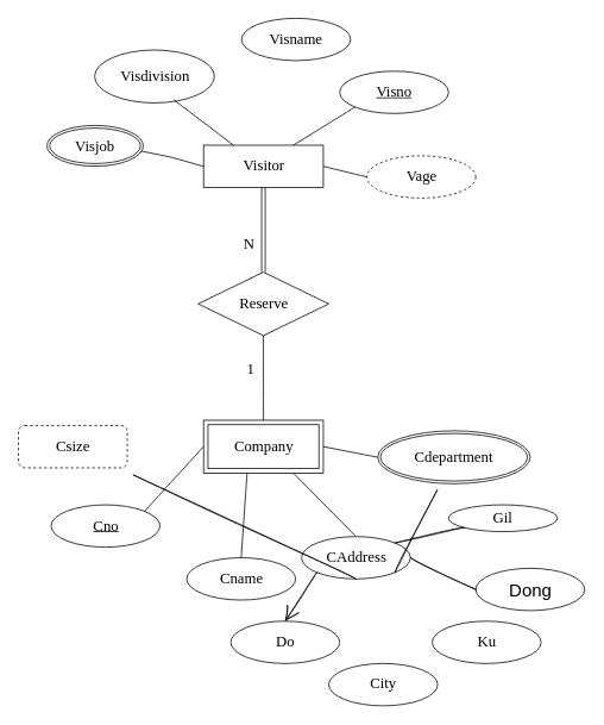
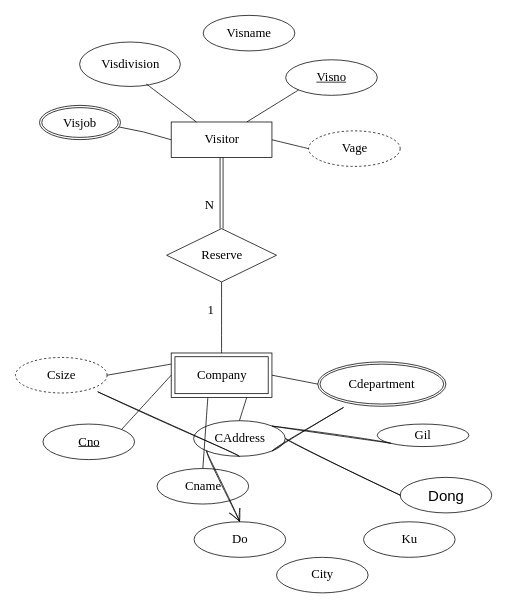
+ <mxCell id="36" value="" style="endArrow=none;html=1;rounded=0;sketch=0;hachureGap=4;fontFamily=Verdana;fontSize=17;startSize=14;endSize=14;sourcePerimeterSpacing=8;targetPerimeterSpacing=8;curved=1;exitX=0;exitY=0.25;exitDx=0;exitDy=0;entryX=1;entryY=0.5;entryDx=0;entryDy=0;" edge="1" parent="2" source="3" target="32"><mxGeometry relative="1" as="geometry"><mxPoint x="402.547" y="123.368" as="sourcePoint" /><mxPoint x="332.764" y="165.846" as="targetPoint" /></mxGeometry></mxCell>
- <mxCell id="32" value="Csize" style="html=1;align=center;dashed=1;sketch=0;hachureGap=4;pointerEvents=0;fontFamily=Verdana;fontSize=17;rounded=1;" vertex="1" parent="2"><mxGeometry y="456.077" width="122.115" height="47.385" as="geometry" /></mxCell>
+ <mxCell id="32" value="Csize" style="ellipse;html=1;align=center;dashed=1;sketch=0;hachureGap=4;pointerEvents=0;fontFamily=Verdana;fontSize=17;" vertex="1" parent="2"><mxGeometry y="456.077" width="122.115" height="47.385" as="geometry" /></mxCell>
- <mxCell id="18" value="CAddress" style="ellipse;html=1;align=center;sketch=0;hachureGap=4;pointerEvents=0;fontFamily=Verdana;fontSize=17;" vertex="1" parent="2"><mxGeometry x="317.5" y="580.462" width="122.115" height="47.385" as="geometry" /></mxCell>
+ <mxCell id="18" value="CAddress" style="ellipse;html=1;align=center;sketch=0;hachureGap=4;pointerEvents=0;fontFamily=Verdana;fontSize=17;" vertex="1" parent="2"><mxGeometry x="237.5" y="540.462" width="122.115" height="47.385" as="geometry" /></mxCell>
